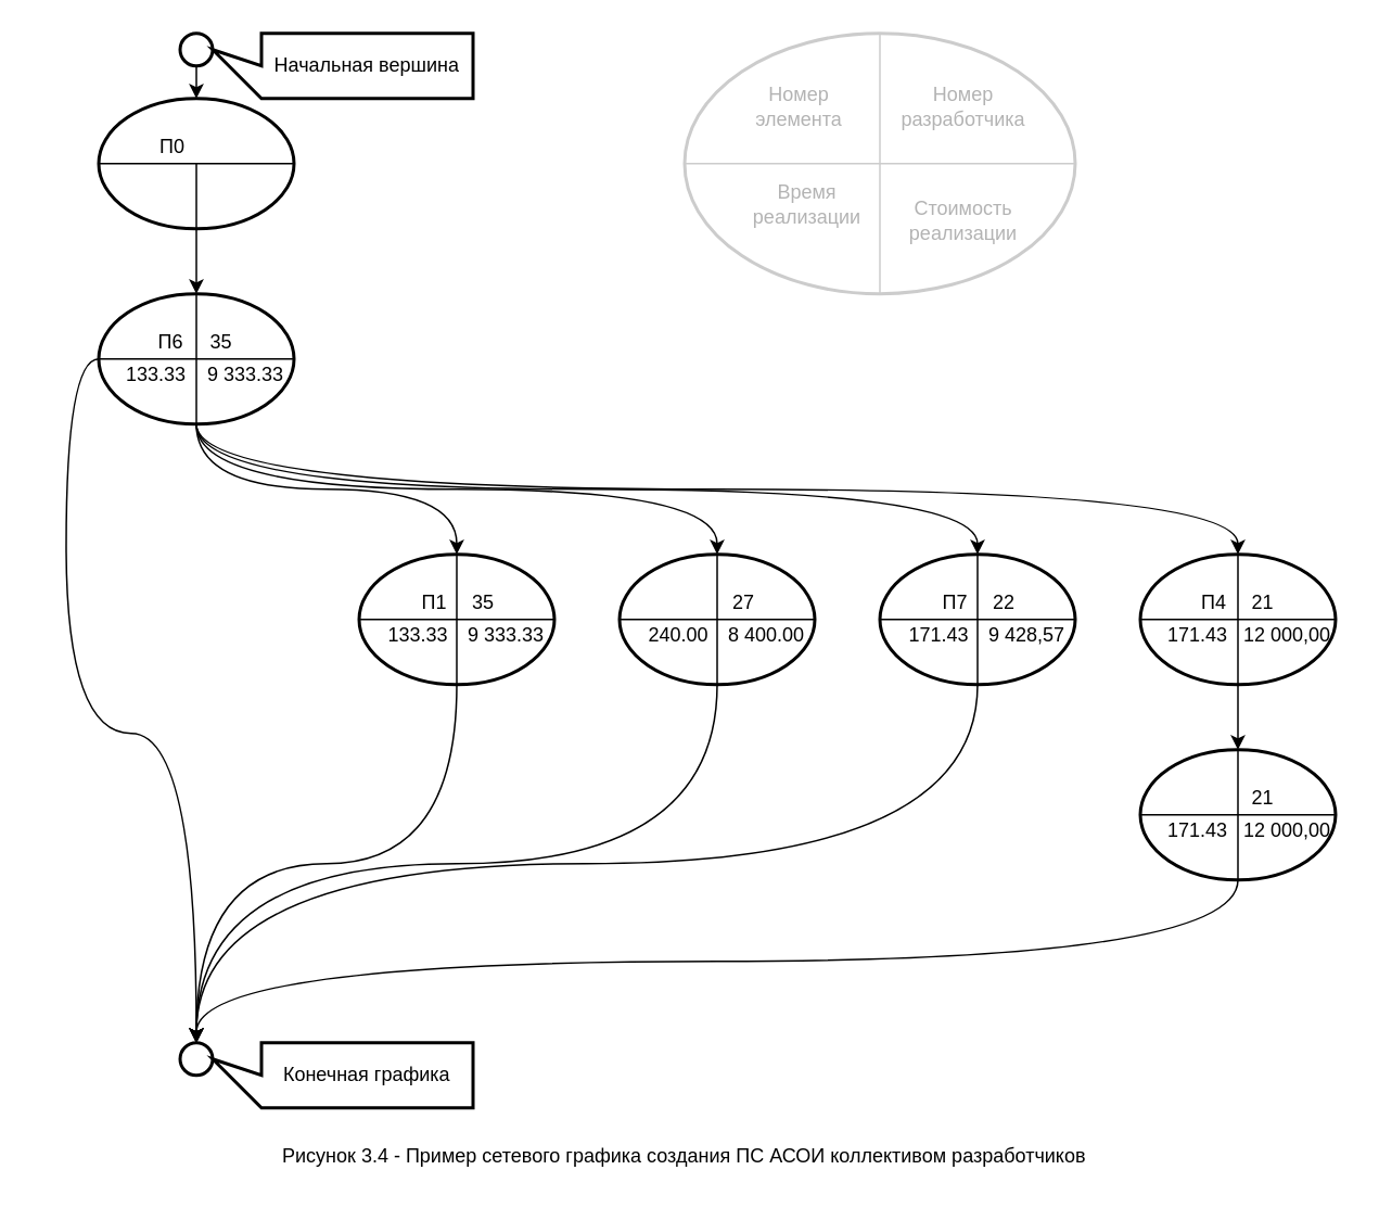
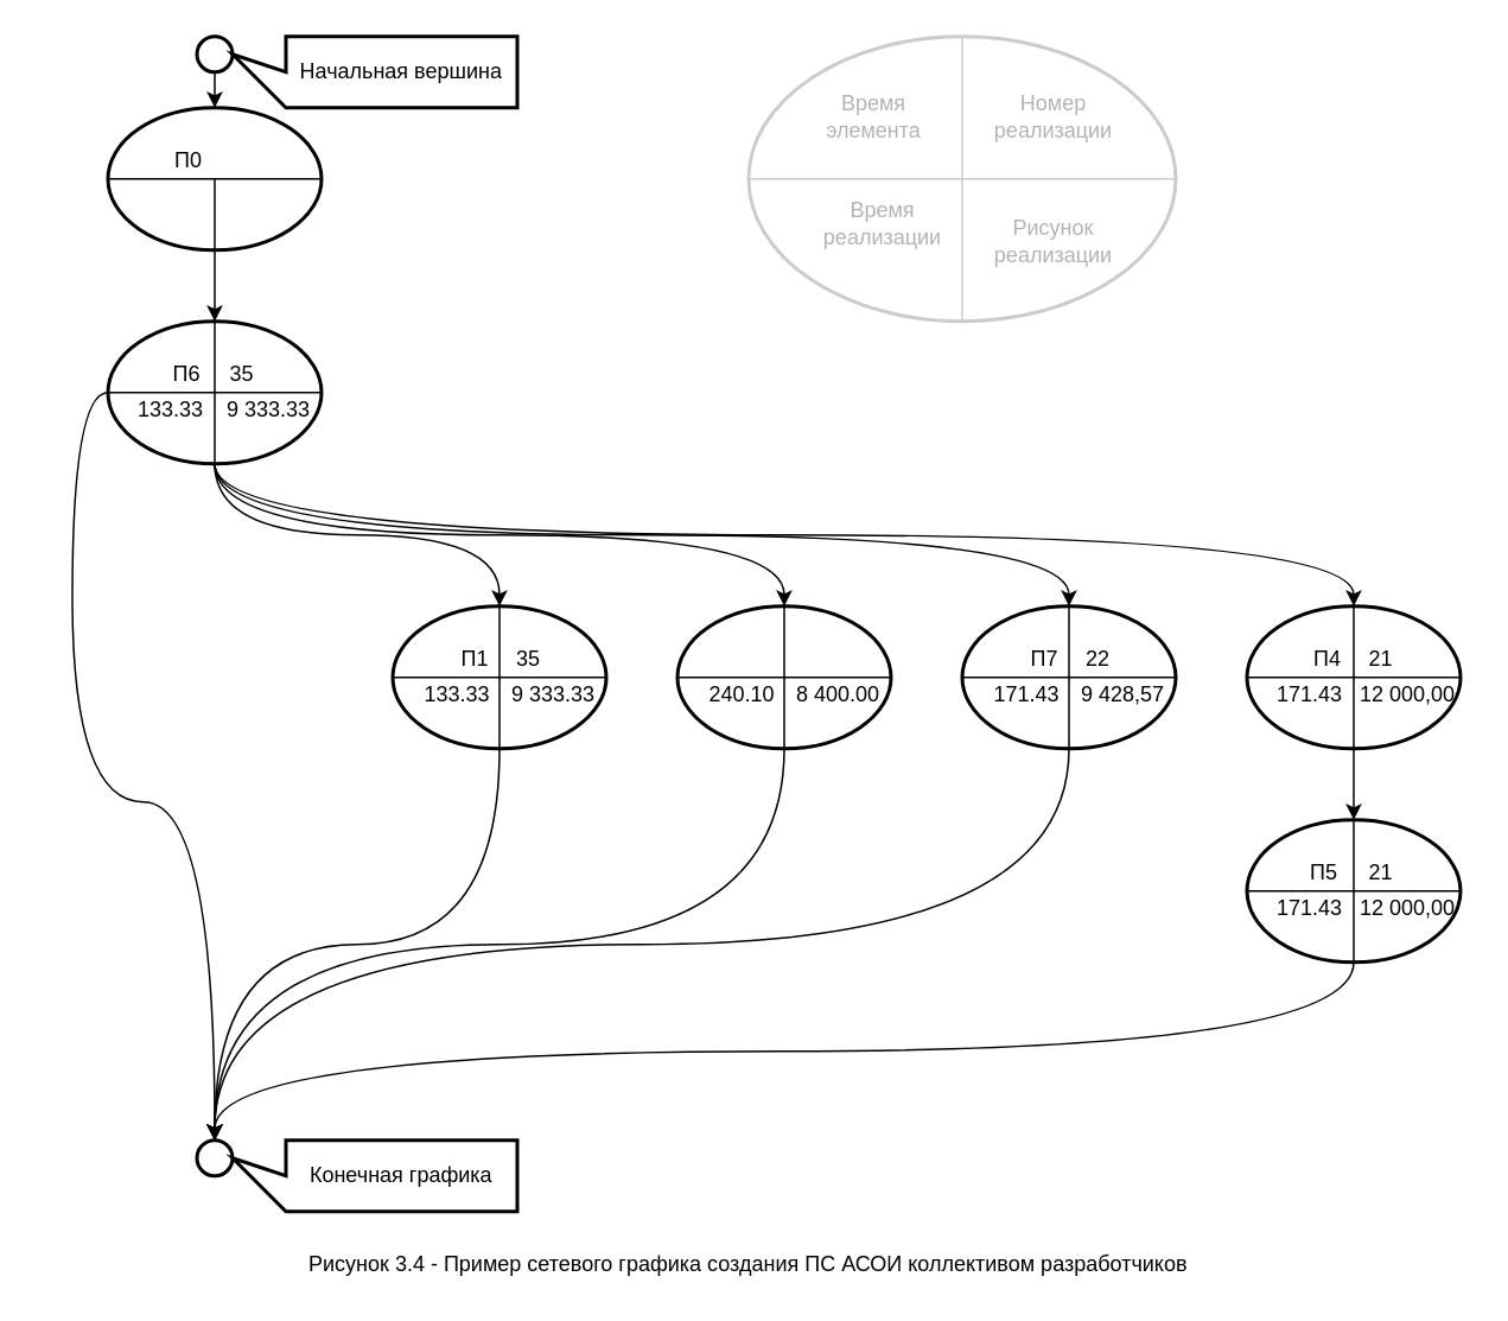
- <mxCell id="54" value="Номер&lt;br&gt;элемента" style="text;align=center;verticalAlign=middle;resizable=0;points=[];autosize=1;strokeColor=none;fillColor=none;fontColor=#B3B3B3;html=1;" parent="1" vertex="1"><mxGeometry x="455" y="50" width="70" height="30" as="geometry" /></mxCell>
+ <mxCell id="54" value="Время&lt;br&gt;элемента" style="text;align=center;verticalAlign=middle;resizable=0;points=[];autosize=1;strokeColor=none;fillColor=none;fontColor=#B3B3B3;html=1;" parent="1" vertex="1"><mxGeometry x="455" y="50" width="70" height="30" as="geometry" /></mxCell>
- <mxCell id="55" value="Номер&lt;br&gt;разработчика" style="text;html=1;align=center;verticalAlign=middle;resizable=0;points=[];autosize=1;strokeColor=none;fillColor=none;fontColor=#B3B3B3;" parent="1" vertex="1"><mxGeometry x="546" y="50" width="90" height="30" as="geometry" /></mxCell>
+ <mxCell id="55" value="Номер&lt;br&gt;реализации" style="text;html=1;align=center;verticalAlign=middle;resizable=0;points=[];autosize=1;strokeColor=none;fillColor=none;fontColor=#B3B3B3;" parent="1" vertex="1"><mxGeometry x="546" y="50" width="90" height="30" as="geometry" /></mxCell>
- <mxCell id="57" value="Стоимость&lt;br&gt;реализации" style="text;html=1;align=center;verticalAlign=middle;resizable=0;points=[];autosize=1;strokeColor=none;fillColor=none;fontColor=#B3B3B3;" parent="1" vertex="1"><mxGeometry x="551" y="120" width="80" height="30" as="geometry" /></mxCell>
+ <mxCell id="57" value="Рисунок&lt;br&gt;реализации" style="text;html=1;align=center;verticalAlign=middle;resizable=0;points=[];autosize=1;strokeColor=none;fillColor=none;fontColor=#B3B3B3;" parent="1" vertex="1"><mxGeometry x="551" y="120" width="80" height="30" as="geometry" /></mxCell>
- <mxCell id="47" value="27" style="text;html=1;align=center;verticalAlign=middle;resizable=0;points=[];autosize=1;" parent="1" vertex="1"><mxGeometry x="441" y="360" width="30" height="20" as="geometry" /></mxCell>
- <mxCell id="60" value="&lt;font color=&quot;#000000&quot;&gt;240.00&lt;/font&gt;" style="text;html=1;align=center;verticalAlign=middle;resizable=0;points=[];autosize=1;strokeColor=none;fillColor=none;fontColor=#B3B3B3;" parent="1" vertex="1"><mxGeometry x="391" y="380" width="50" height="20" as="geometry" /></mxCell>
+ <mxCell id="60" value="&lt;font color=&quot;#000000&quot;&gt;240.10&lt;/font&gt;" style="text;html=1;align=center;verticalAlign=middle;resizable=0;points=[];autosize=1;strokeColor=none;fillColor=none;fontColor=#B3B3B3;" parent="1" vertex="1"><mxGeometry x="391" y="380" width="50" height="20" as="geometry" /></mxCell>
+ <mxCell id="43" value="П5" style="text;html=1;align=center;verticalAlign=middle;resizable=0;points=[];autosize=1;strokeColor=none;fillColor=none;" parent="1" vertex="1"><mxGeometry x="728" y="480" width="30" height="20" as="geometry" /></mxCell>
